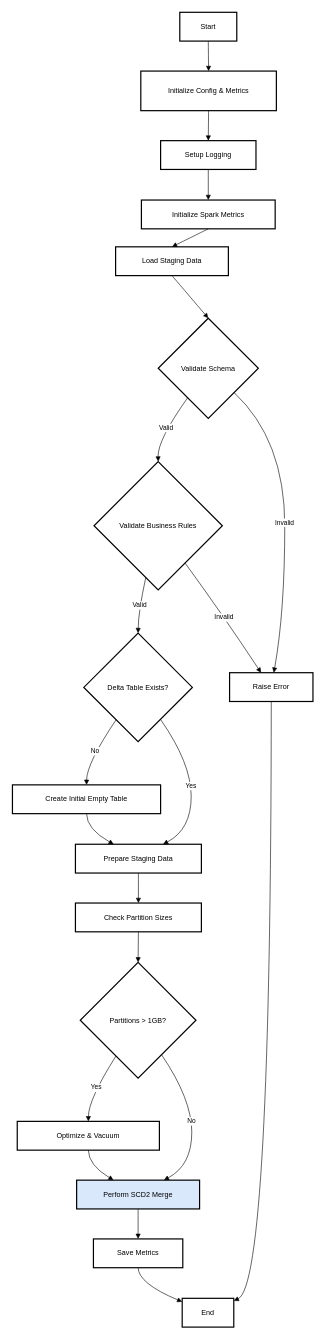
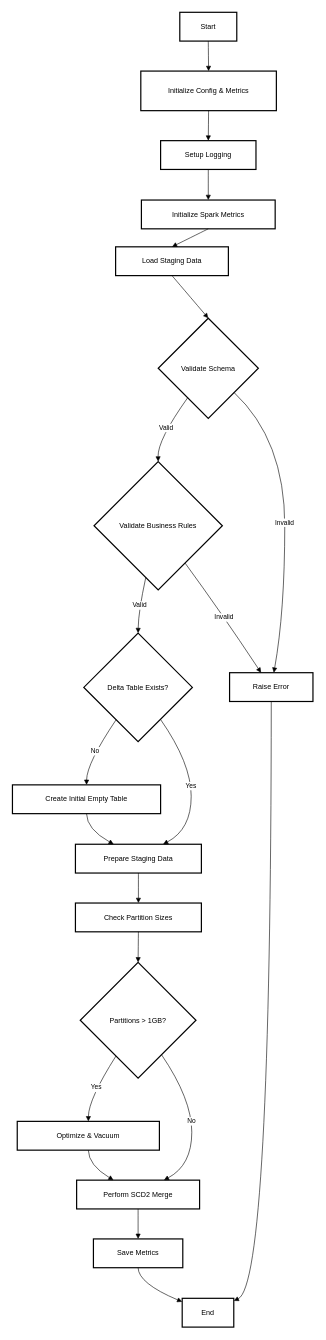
- <mxCell id="16" value="Perform SCD2 Merge" style="whiteSpace=wrap;strokeWidth=2;fillColor=#dae8fc;" vertex="1" parent="1"><mxGeometry x="127" y="1967" width="205" height="48" as="geometry" /></mxCell>
+ <mxCell id="16" value="Perform SCD2 Merge" style="whiteSpace=wrap;strokeWidth=2;" vertex="1" parent="1"><mxGeometry x="127" y="1967" width="205" height="48" as="geometry" /></mxCell>
